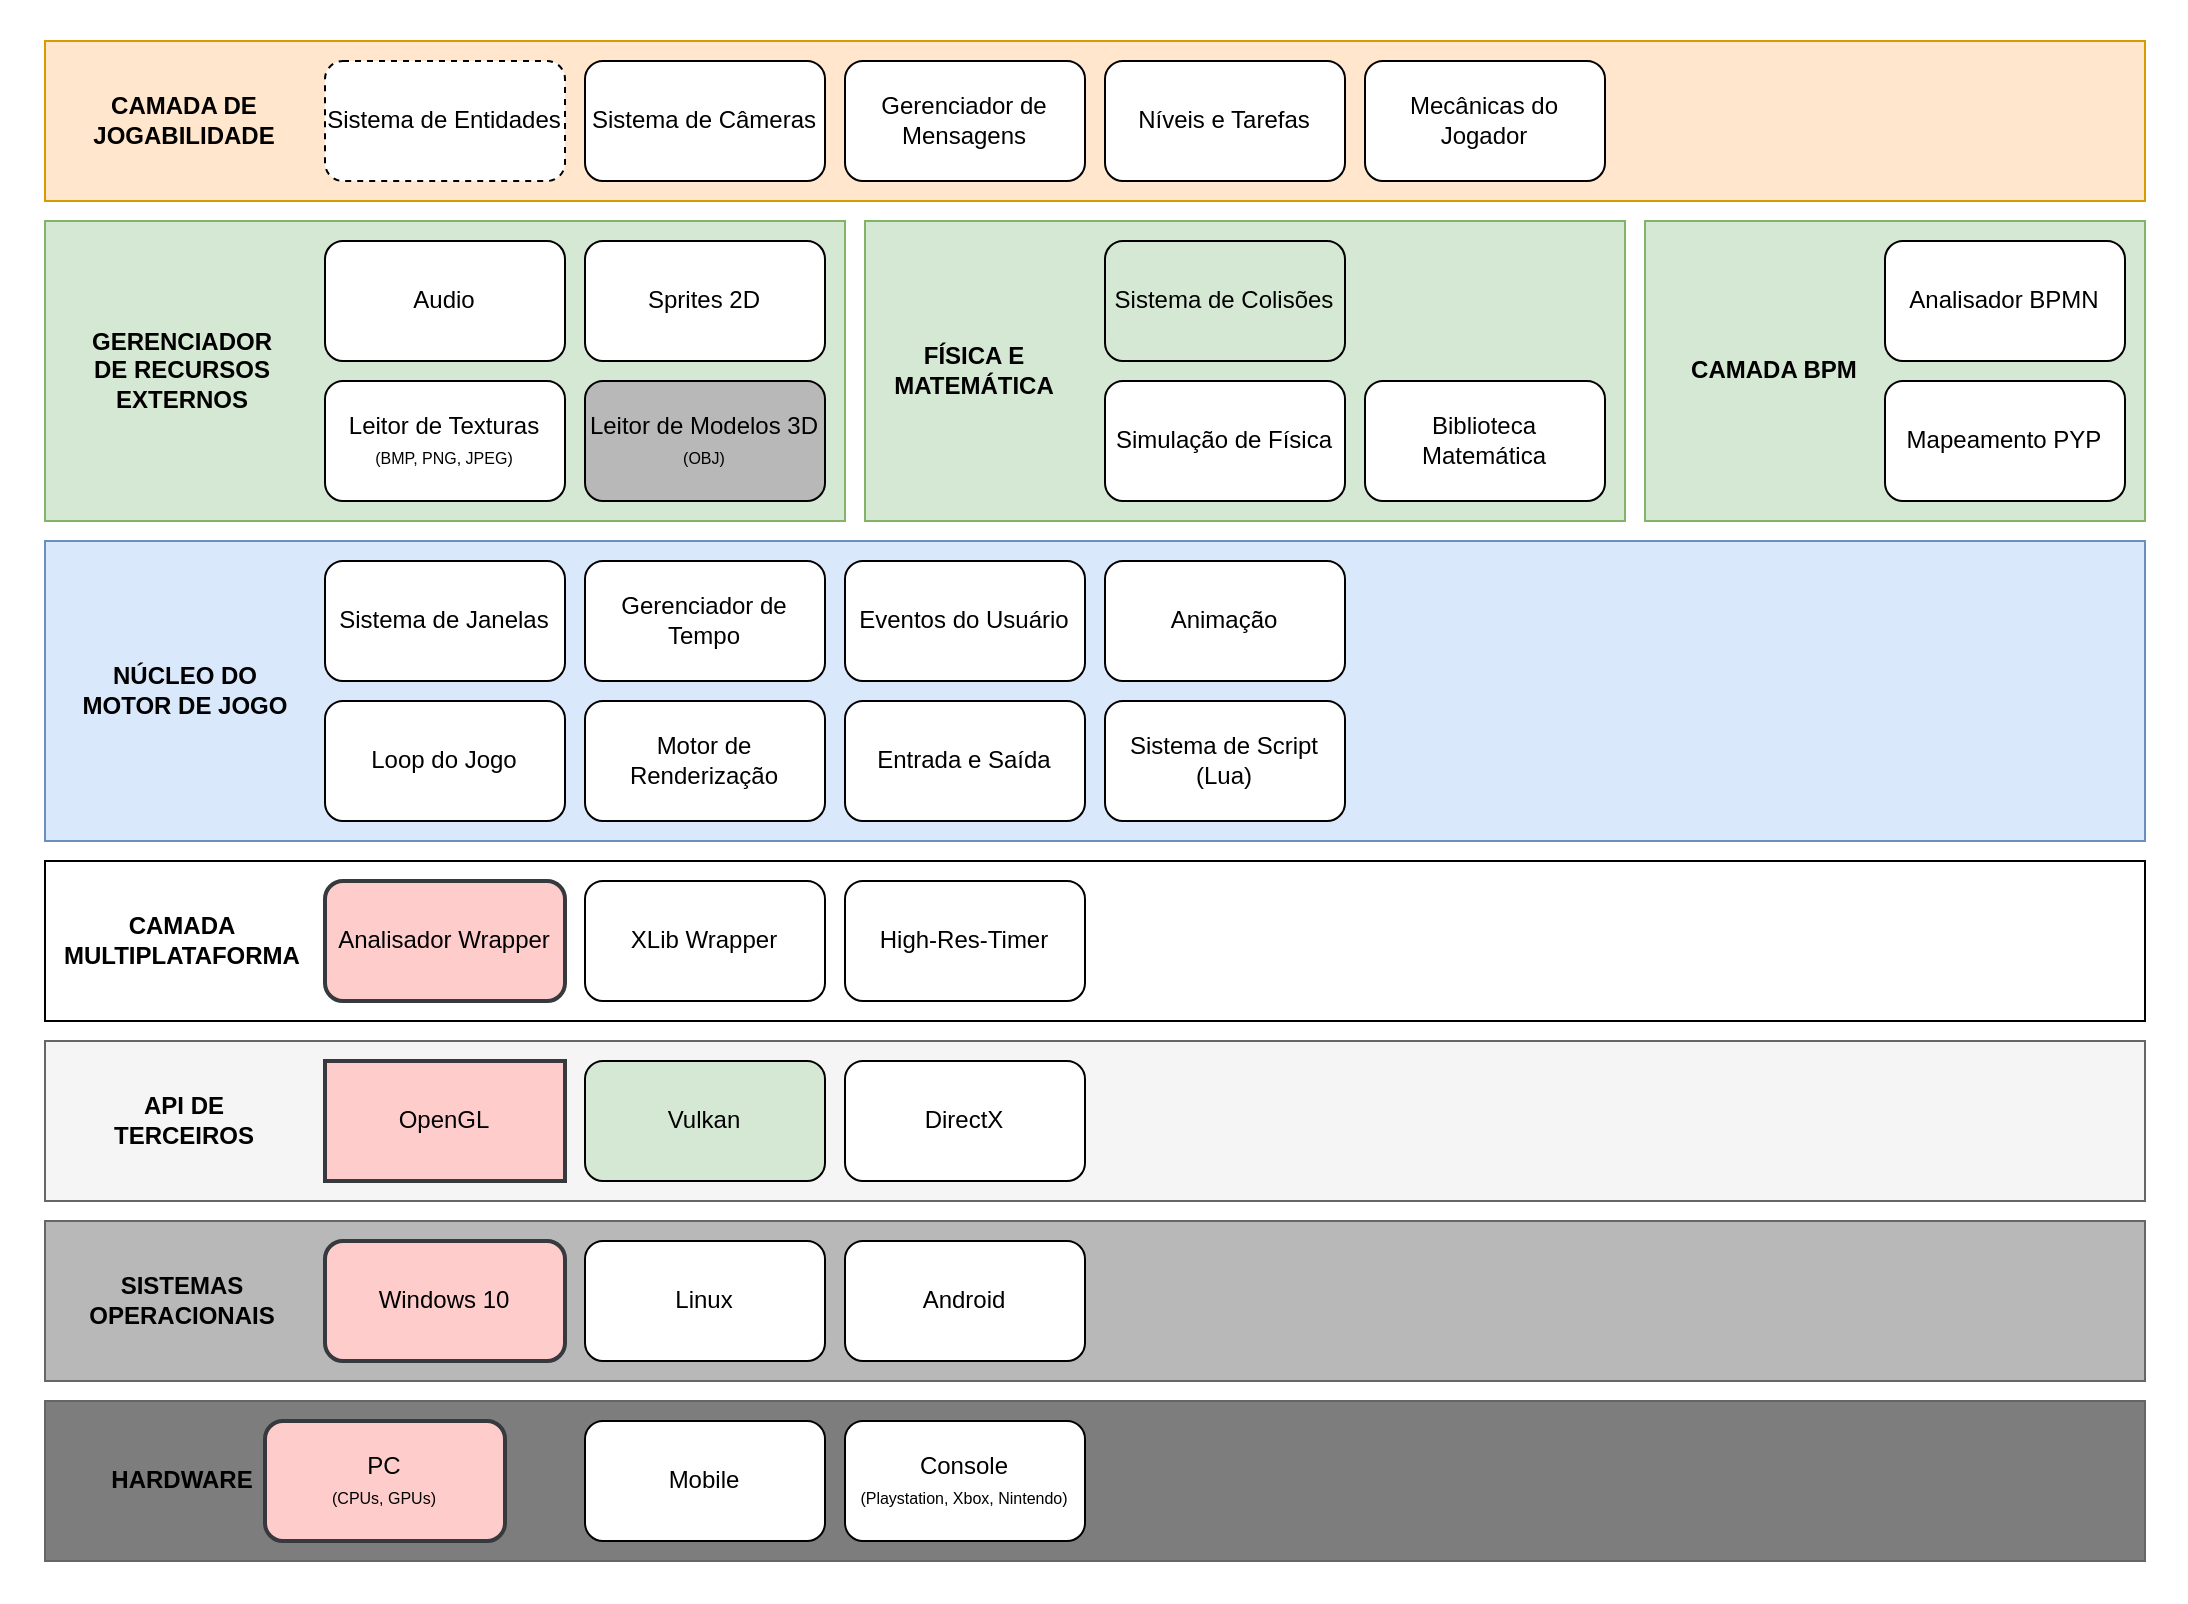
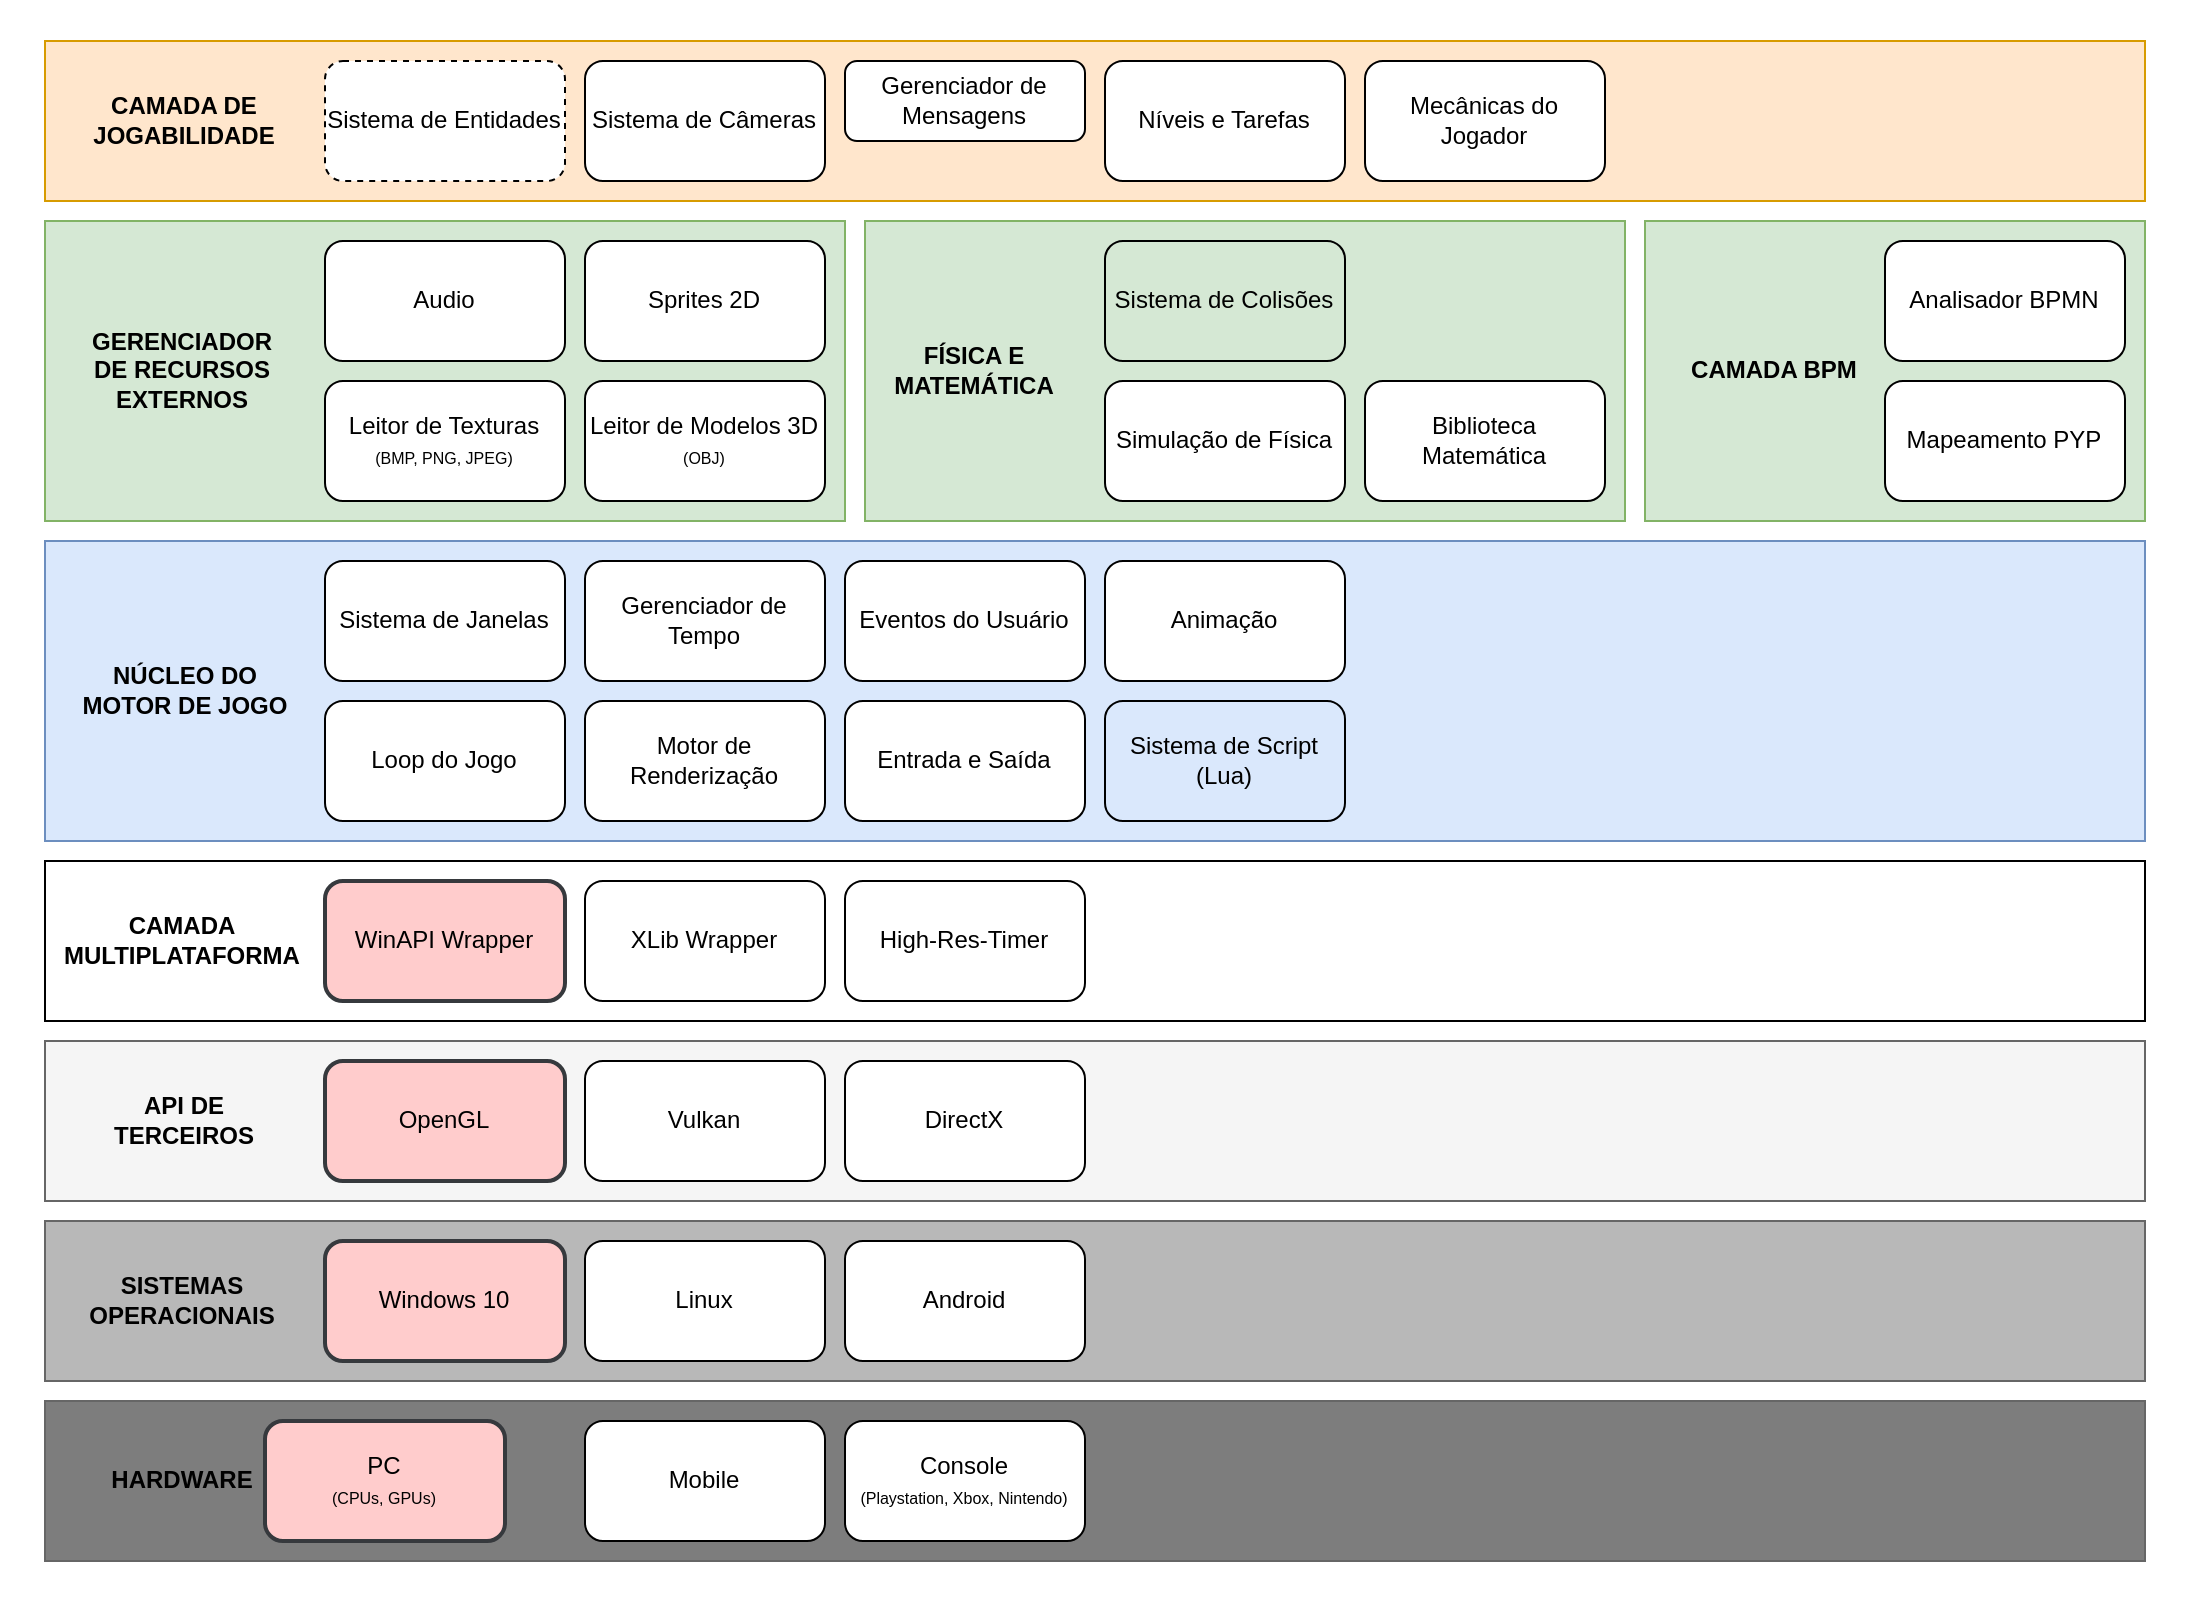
- <mxCell id="52" value="Gerenciador de Mensagens" style="rounded=1;whiteSpace=wrap;html=1;strokeWidth=1;fillColor=#FFFFFF;" vertex="1" parent="1"><mxGeometry x="422" y="30" width="120" height="60" as="geometry" /></mxCell>
+ <mxCell id="52" value="Gerenciador de Mensagens" style="rounded=1;whiteSpace=wrap;html=1;strokeWidth=1;fillColor=#FFFFFF;" vertex="1" parent="1"><mxGeometry x="422" y="30" width="120" height="40" as="geometry" /></mxCell>
- <mxCell id="35" value="Leitor de Modelos 3D&lt;br&gt;&lt;font style=&quot;font-size: 8px&quot;&gt;(OBJ)&lt;/font&gt;" style="rounded=1;whiteSpace=wrap;html=1;strokeWidth=1;fillColor=#b8b8b8;" vertex="1" parent="1"><mxGeometry x="292" y="190" width="120" height="60" as="geometry" /></mxCell>
+ <mxCell id="35" value="Leitor de Modelos 3D&lt;br&gt;&lt;font style=&quot;font-size: 8px&quot;&gt;(OBJ)&lt;/font&gt;" style="rounded=1;whiteSpace=wrap;html=1;strokeWidth=1;" vertex="1" parent="1"><mxGeometry x="292" y="190" width="120" height="60" as="geometry" /></mxCell>
- <mxCell id="31" value="Sistema de Script&lt;br&gt;(Lua)" style="rounded=1;whiteSpace=wrap;html=1;strokeWidth=1;" vertex="1" parent="1"><mxGeometry x="552" y="350" width="120" height="60" as="geometry" /></mxCell>
+ <mxCell id="31" value="Sistema de Script&lt;br&gt;(Lua)" style="rounded=1;whiteSpace=wrap;html=1;strokeWidth=1;fillColor=#dae8fc;" vertex="1" parent="1"><mxGeometry x="552" y="350" width="120" height="60" as="geometry" /></mxCell>
- <mxCell id="20" value="Analisador Wrapper" style="rounded=1;whiteSpace=wrap;html=1;strokeWidth=2;fillColor=#ffcccc;strokeColor=#36393d;" vertex="1" parent="1"><mxGeometry x="162" y="440" width="120" height="60" as="geometry" /></mxCell>
+ <mxCell id="20" value="WinAPI Wrapper" style="rounded=1;whiteSpace=wrap;html=1;strokeWidth=2;fillColor=#ffcccc;strokeColor=#36393d;" vertex="1" parent="1"><mxGeometry x="162" y="440" width="120" height="60" as="geometry" /></mxCell>
- <mxCell id="15" value="OpenGL" style="whiteSpace=wrap;html=1;strokeWidth=2;fillColor=#ffcccc;strokeColor=#36393d;rounded=0;" vertex="1" parent="1"><mxGeometry x="162" y="530" width="120" height="60" as="geometry" /></mxCell>
+ <mxCell id="15" value="OpenGL" style="rounded=1;whiteSpace=wrap;html=1;strokeWidth=2;fillColor=#ffcccc;strokeColor=#36393d;" vertex="1" parent="1"><mxGeometry x="162" y="530" width="120" height="60" as="geometry" /></mxCell>
- <mxCell id="17" value="Vulkan" style="rounded=1;whiteSpace=wrap;html=1;strokeWidth=1;fillColor=#d5e8d4;" vertex="1" parent="1"><mxGeometry x="292" y="530" width="120" height="60" as="geometry" /></mxCell>
+ <mxCell id="17" value="Vulkan" style="rounded=1;whiteSpace=wrap;html=1;strokeWidth=1;" vertex="1" parent="1"><mxGeometry x="292" y="530" width="120" height="60" as="geometry" /></mxCell>
